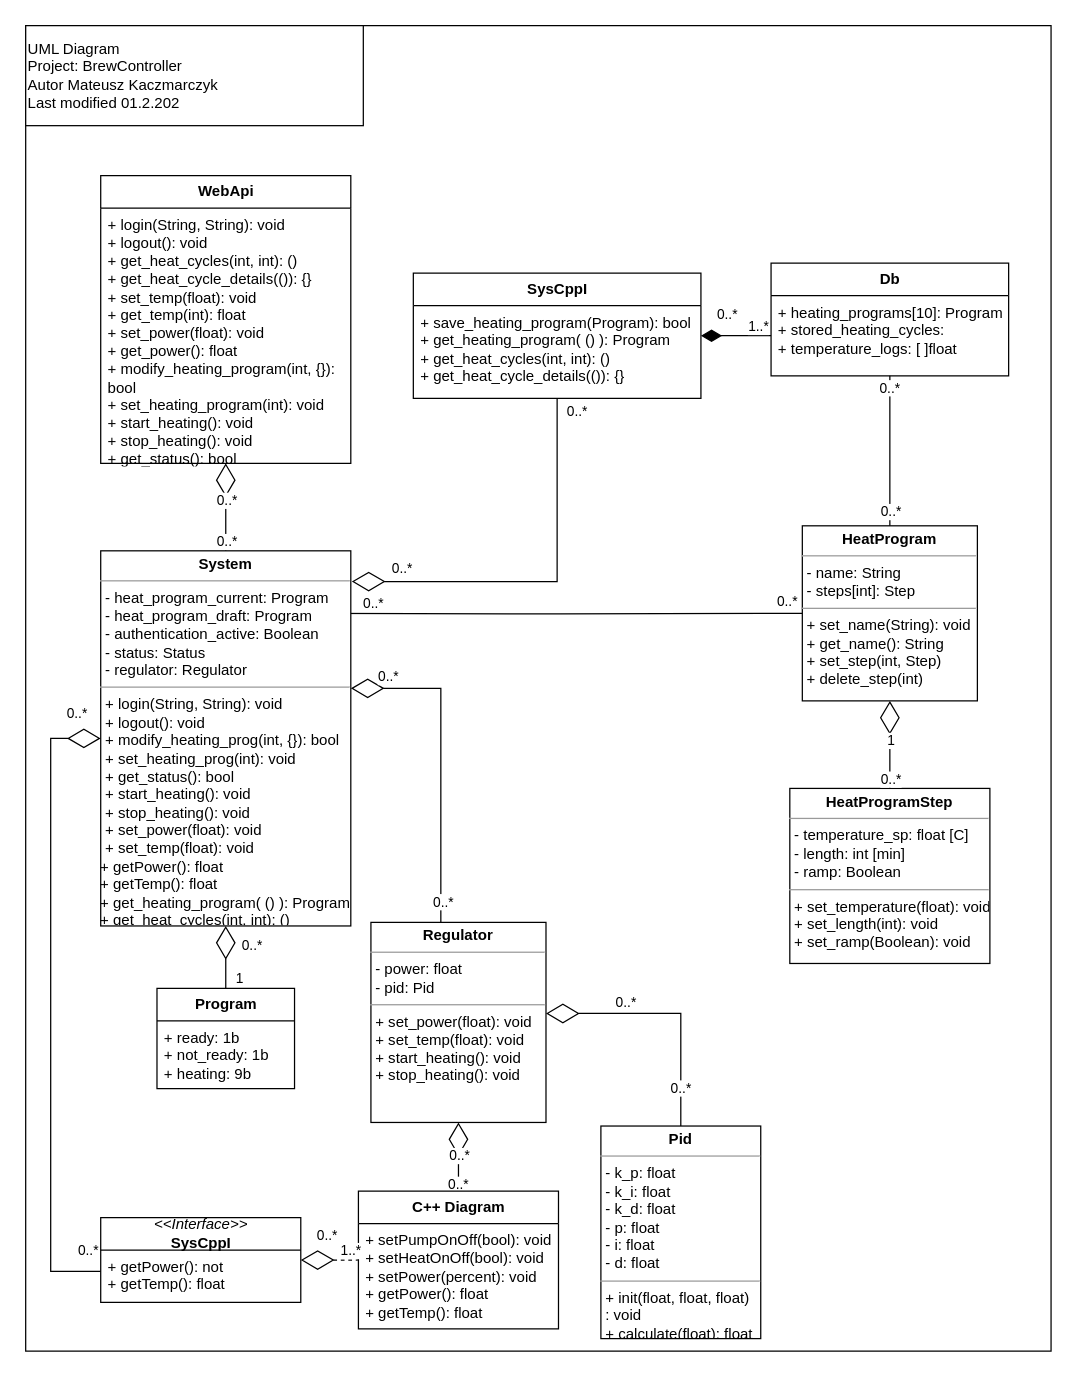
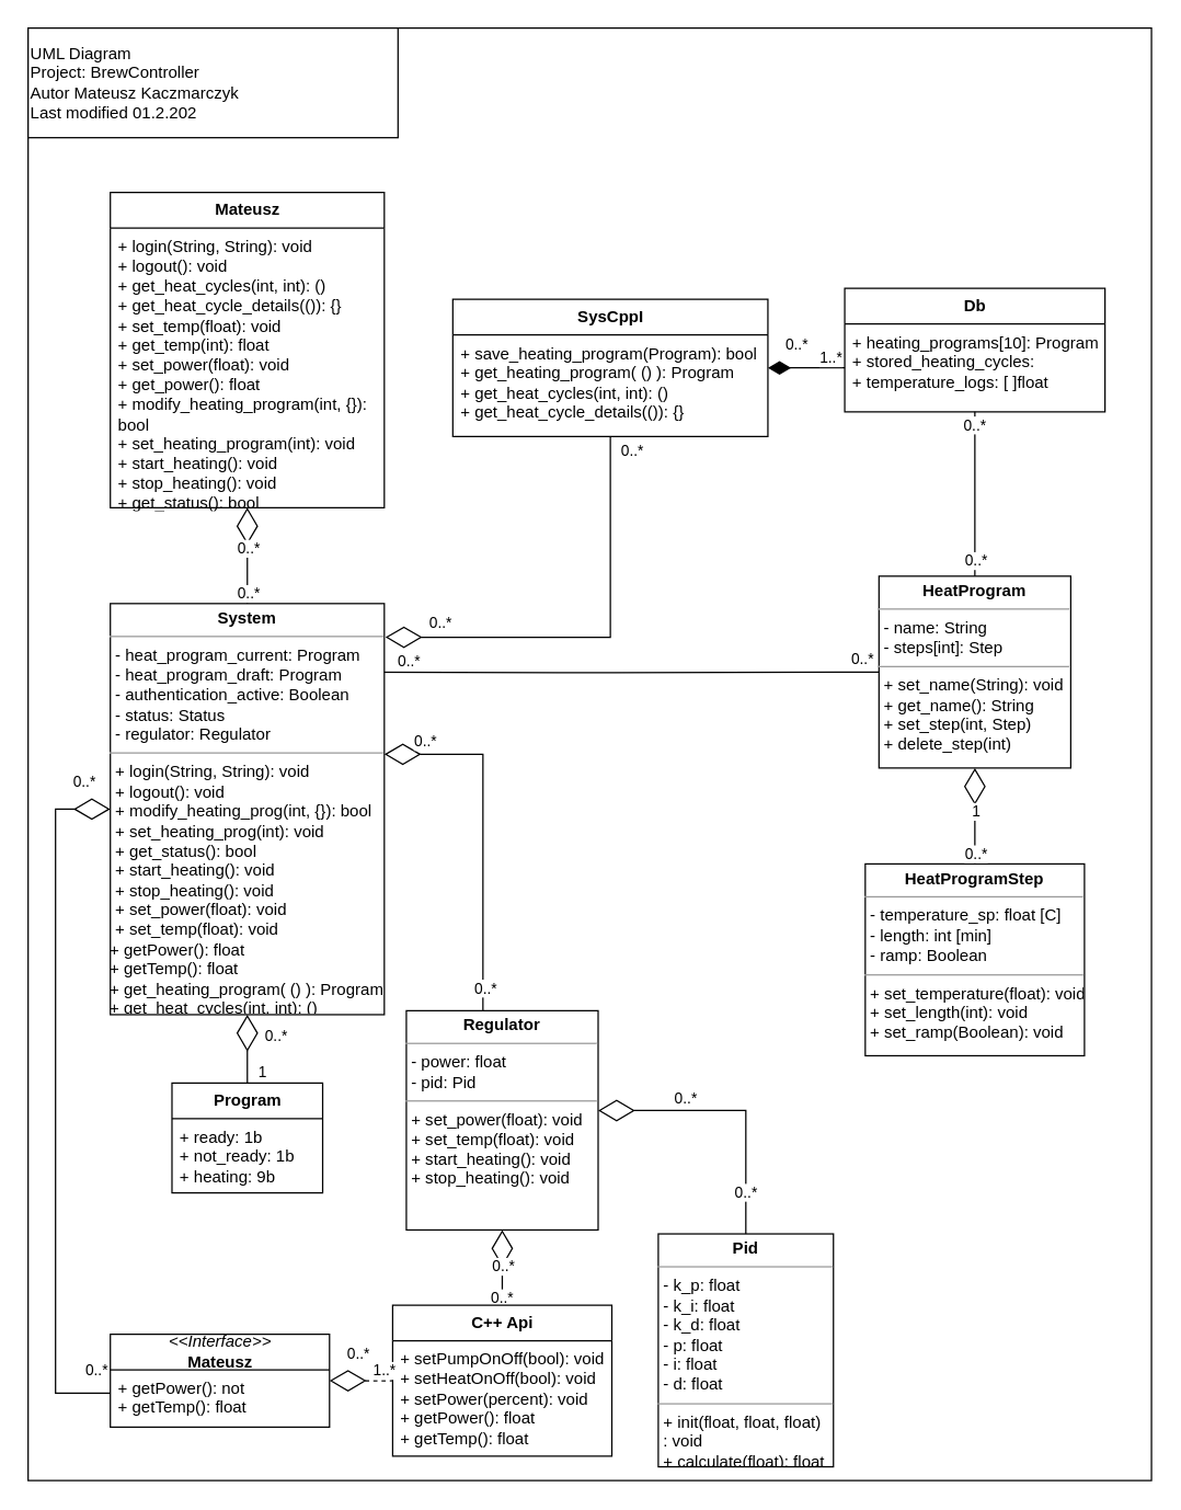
- <mxCell id="3" value="&lt;b style=&quot;font-family: &amp;#34;helvetica&amp;#34; ; font-size: 12px&quot;&gt;WebApi&lt;/b&gt;" style="swimlane;html=1;fontStyle=0;childLayout=stackLayout;horizontal=1;startSize=26;fillColor=none;horizontalStack=0;resizeParent=1;resizeLast=0;collapsible=1;marginBottom=0;swimlaneFillColor=#ffffff;rounded=0;shadow=0;comic=0;labelBackgroundColor=none;strokeWidth=1;fontFamily=Verdana;fontSize=10;align=center;" parent="1" vertex="1"><mxGeometry x="80" y="140" width="200" height="230" as="geometry" /></mxCell>
+ <mxCell id="3" value="&lt;b style=&quot;font-family: &amp;#34;helvetica&amp;#34; ; font-size: 12px&quot;&gt;Mateusz&lt;/b&gt;" style="swimlane;html=1;fontStyle=0;childLayout=stackLayout;horizontal=1;startSize=26;fillColor=none;horizontalStack=0;resizeParent=1;resizeLast=0;collapsible=1;marginBottom=0;swimlaneFillColor=#ffffff;rounded=0;shadow=0;comic=0;labelBackgroundColor=none;strokeWidth=1;fontFamily=Verdana;fontSize=10;align=center;" parent="1" vertex="1"><mxGeometry x="80" y="140" width="200" height="230" as="geometry" /></mxCell>
- <mxCell id="34" value="&lt;b style=&quot;font-family: &amp;#34;helvetica&amp;#34; ; font-size: 12px&quot;&gt;C++ Diagram&lt;/b&gt;" style="swimlane;html=1;fontStyle=0;childLayout=stackLayout;horizontal=1;startSize=26;fillColor=none;horizontalStack=0;resizeParent=1;resizeLast=0;collapsible=1;marginBottom=0;swimlaneFillColor=#ffffff;rounded=0;shadow=0;comic=0;labelBackgroundColor=none;strokeWidth=1;fontFamily=Verdana;fontSize=10;align=center;" vertex="1" parent="1"><mxGeometry x="286.09" y="952.14" width="160" height="110" as="geometry" /></mxCell>
+ <mxCell id="34" value="&lt;b style=&quot;font-family: &amp;#34;helvetica&amp;#34; ; font-size: 12px&quot;&gt;C++ Api&lt;/b&gt;" style="swimlane;html=1;fontStyle=0;childLayout=stackLayout;horizontal=1;startSize=26;fillColor=none;horizontalStack=0;resizeParent=1;resizeLast=0;collapsible=1;marginBottom=0;swimlaneFillColor=#ffffff;rounded=0;shadow=0;comic=0;labelBackgroundColor=none;strokeWidth=1;fontFamily=Verdana;fontSize=10;align=center;" vertex="1" parent="1"><mxGeometry x="286.09" y="952.14" width="160" height="110" as="geometry" /></mxCell>
- <mxCell id="52" value="&lt;span style=&quot;font-family: &amp;#34;helvetica&amp;#34; ; font-size: 12px&quot;&gt;&lt;i&gt;&amp;lt;&amp;lt;Interface&amp;gt;&amp;gt;&lt;/i&gt;&lt;br&gt;&lt;b&gt;SysCppI&lt;/b&gt;&lt;/span&gt;" style="swimlane;html=1;fontStyle=0;childLayout=stackLayout;horizontal=1;startSize=26;fillColor=none;horizontalStack=0;resizeParent=1;resizeLast=0;collapsible=1;marginBottom=0;swimlaneFillColor=#ffffff;rounded=0;shadow=0;comic=0;labelBackgroundColor=none;strokeWidth=1;fontFamily=Verdana;fontSize=10;align=center;" vertex="1" parent="1"><mxGeometry x="80" y="973.21" width="160" height="67.86" as="geometry" /></mxCell>
+ <mxCell id="52" value="&lt;span style=&quot;font-family: &amp;#34;helvetica&amp;#34; ; font-size: 12px&quot;&gt;&lt;i&gt;&amp;lt;&amp;lt;Interface&amp;gt;&amp;gt;&lt;/i&gt;&lt;br&gt;&lt;b&gt;Mateusz&lt;/b&gt;&lt;/span&gt;" style="swimlane;html=1;fontStyle=0;childLayout=stackLayout;horizontal=1;startSize=26;fillColor=none;horizontalStack=0;resizeParent=1;resizeLast=0;collapsible=1;marginBottom=0;swimlaneFillColor=#ffffff;rounded=0;shadow=0;comic=0;labelBackgroundColor=none;strokeWidth=1;fontFamily=Verdana;fontSize=10;align=center;" vertex="1" parent="1"><mxGeometry x="80" y="973.21" width="160" height="67.86" as="geometry" /></mxCell>
